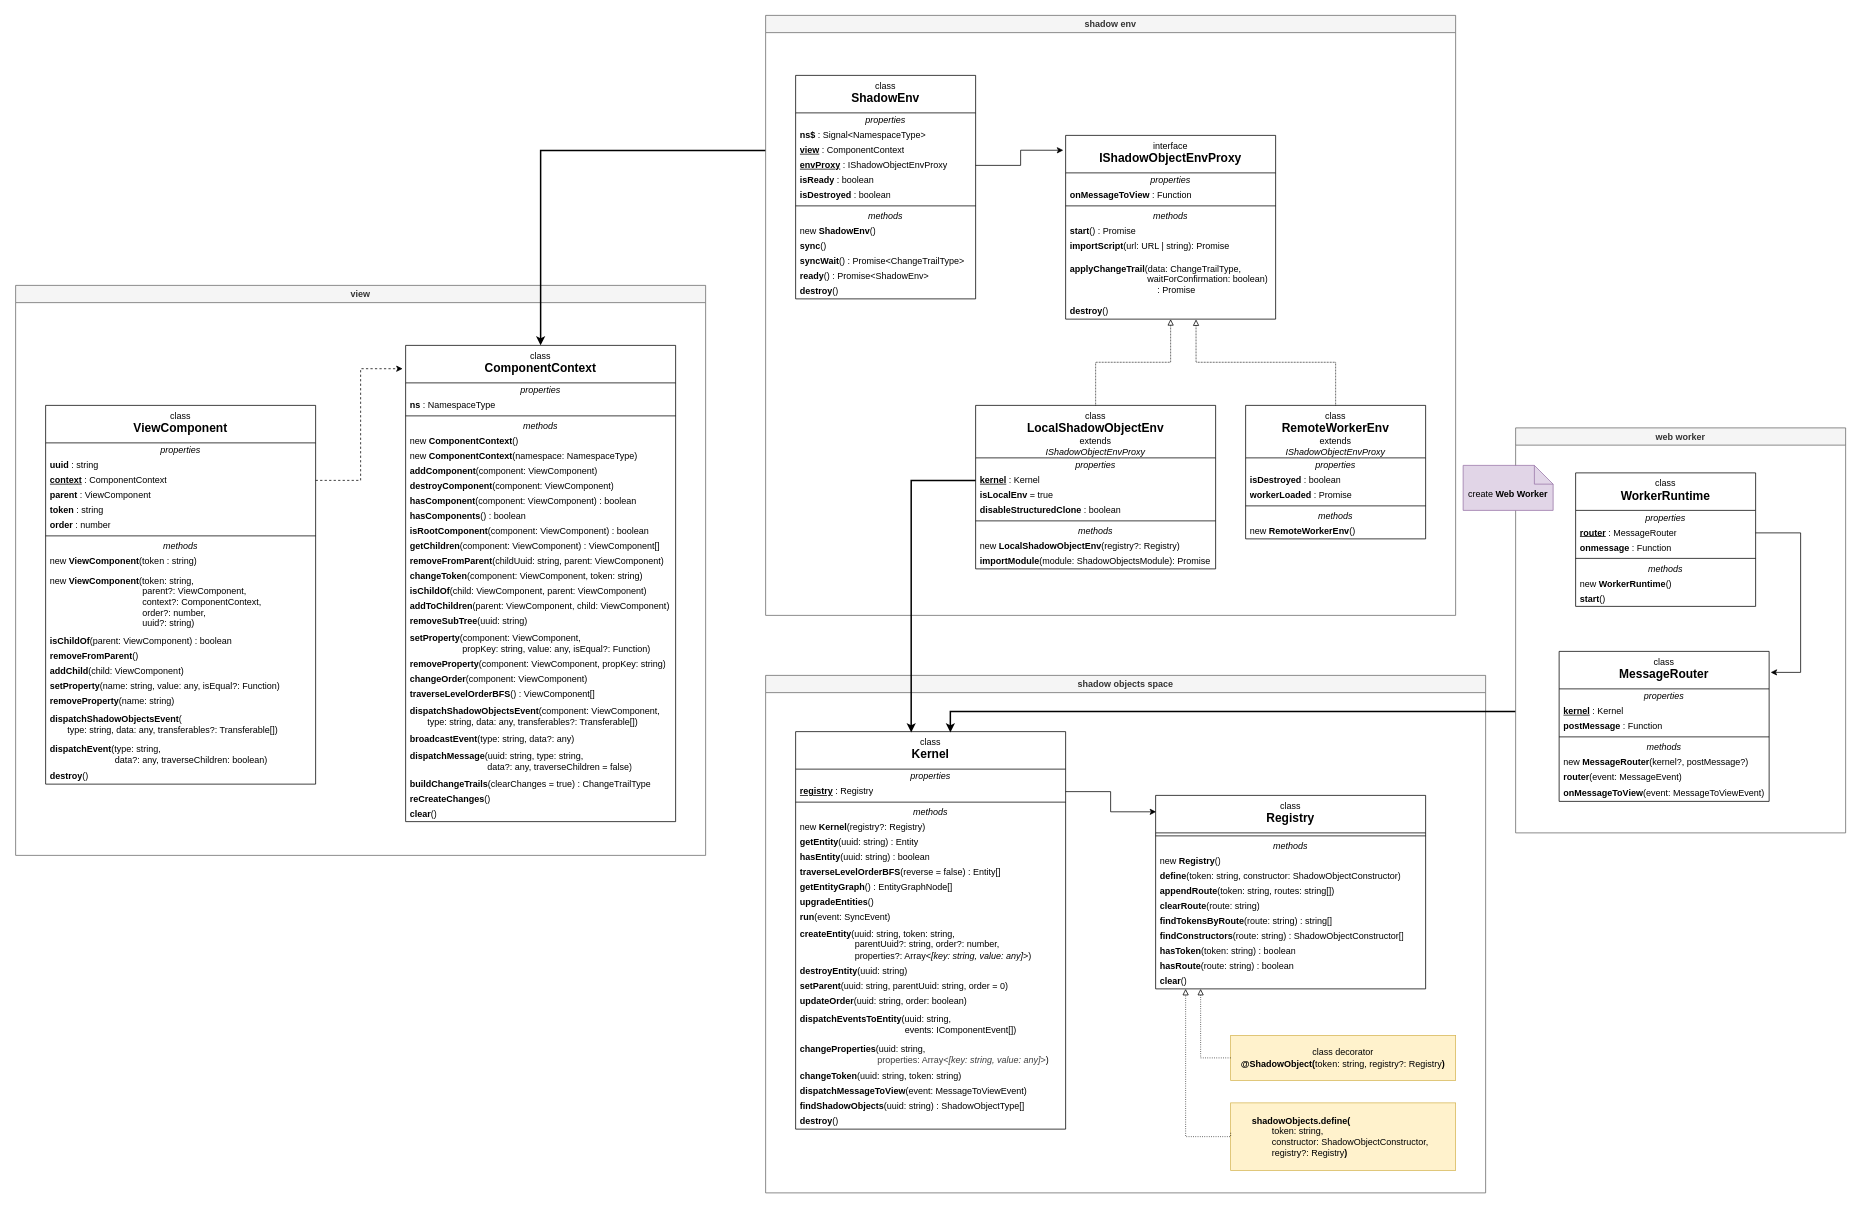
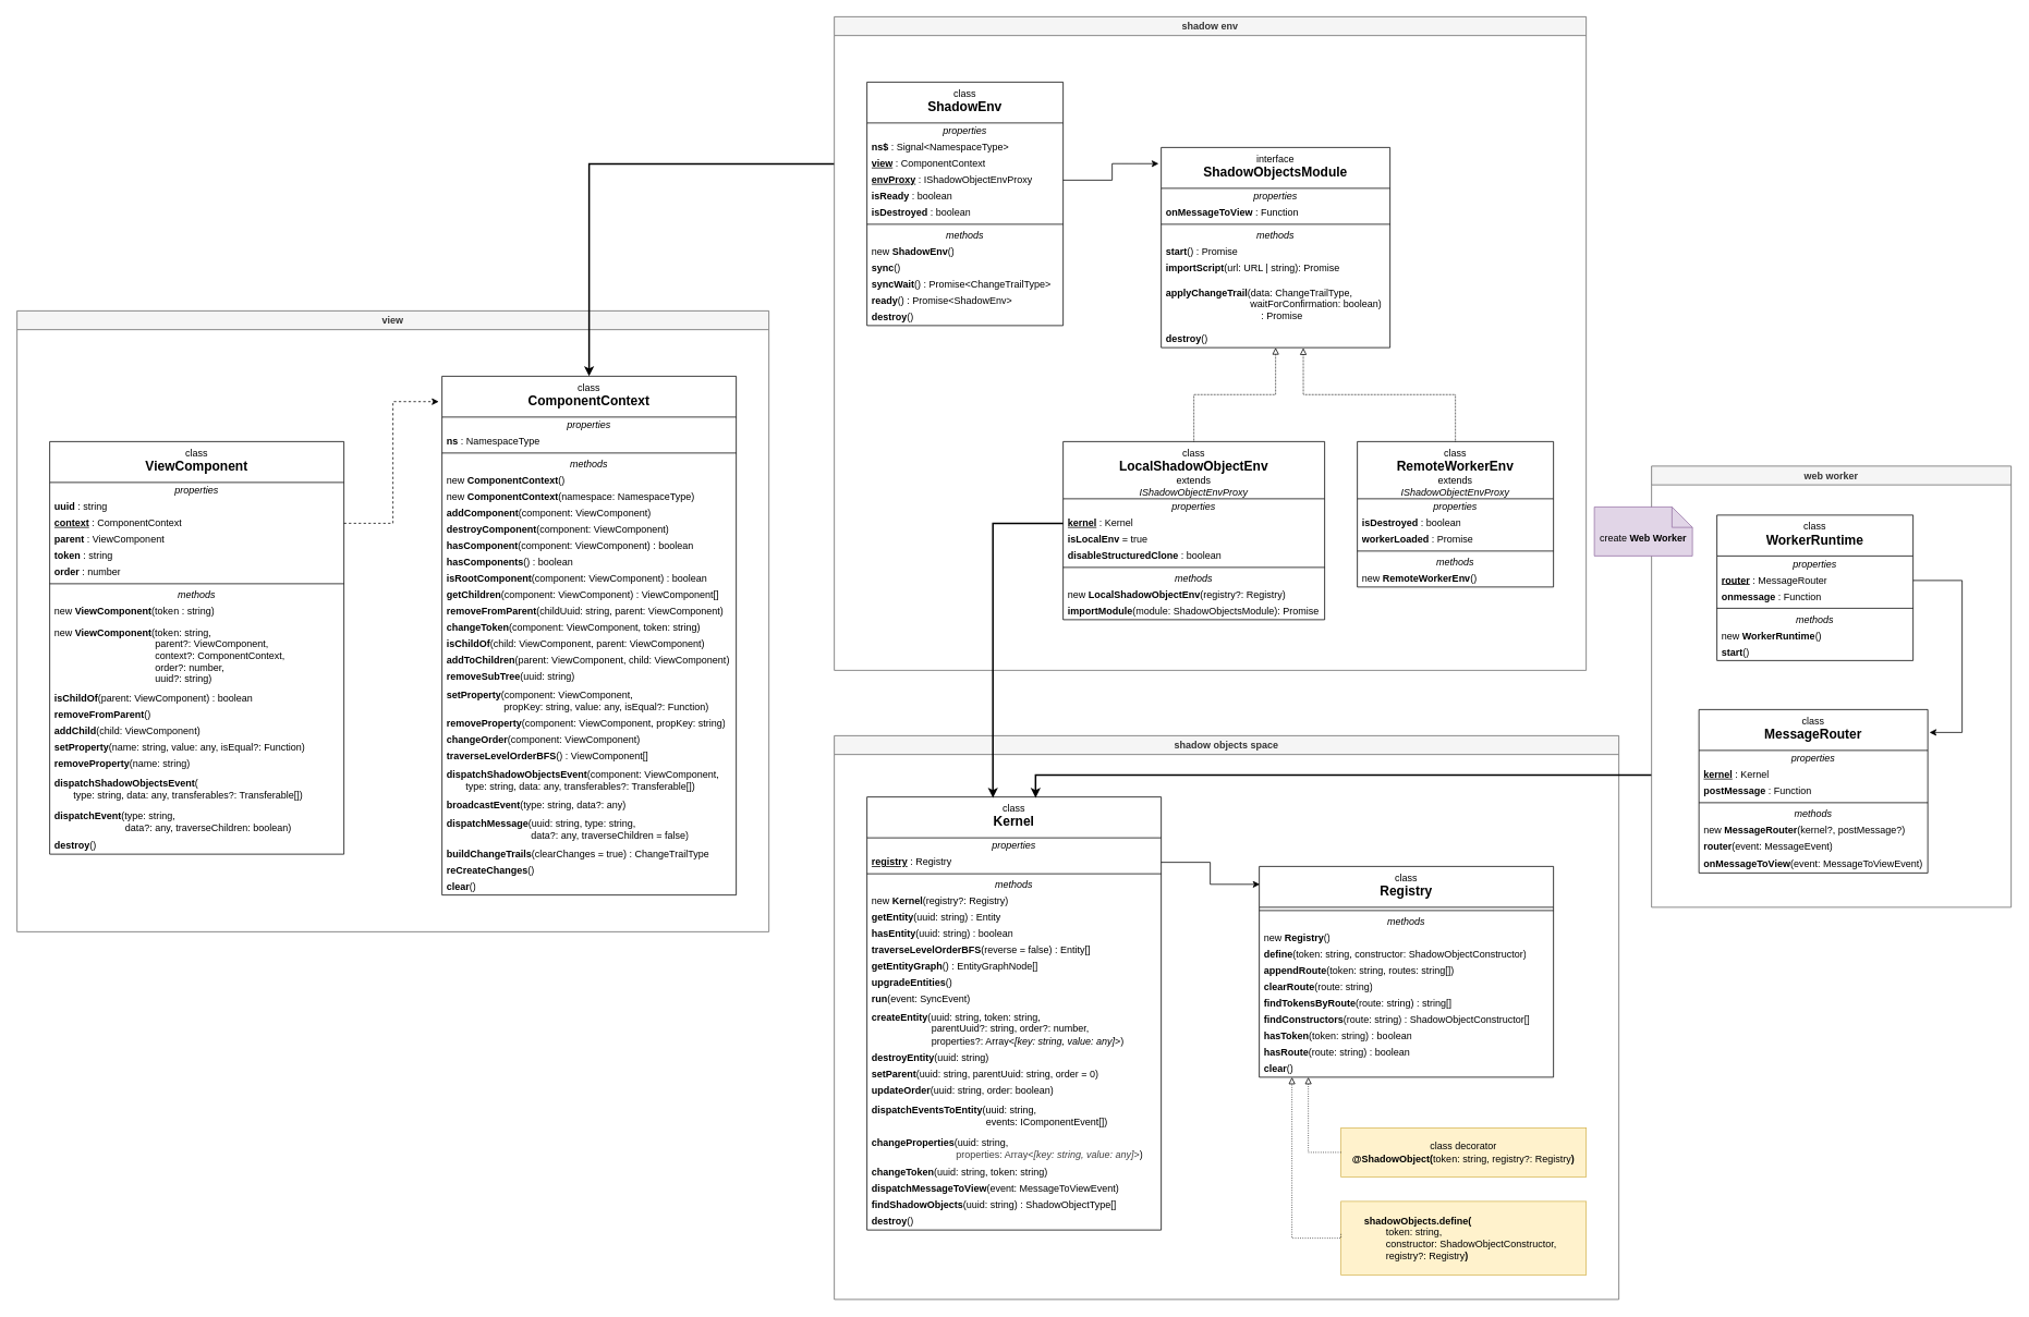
- <mxCell id="93" value="interface&lt;div&gt;&lt;b&gt;&lt;font style=&quot;font-size: 16px;&quot;&gt;IShadowObjectEnvProxy&lt;/font&gt;&lt;/b&gt;&lt;/div&gt;" style="swimlane;fontStyle=0;align=center;verticalAlign=top;childLayout=stackLayout;horizontal=1;startSize=50;horizontalStack=0;resizeParent=1;resizeParentMax=0;resizeLast=0;collapsible=0;marginBottom=0;html=1;whiteSpace=wrap;" vertex="1" parent="92"><mxGeometry x="400" y="160" width="280" height="245" as="geometry" /></mxCell>
+ <mxCell id="93" value="interface&lt;div&gt;&lt;b&gt;&lt;font style=&quot;font-size: 16px;&quot;&gt;ShadowObjectsModule&lt;/font&gt;&lt;/b&gt;&lt;/div&gt;" style="swimlane;fontStyle=0;align=center;verticalAlign=top;childLayout=stackLayout;horizontal=1;startSize=50;horizontalStack=0;resizeParent=1;resizeParentMax=0;resizeLast=0;collapsible=0;marginBottom=0;html=1;whiteSpace=wrap;" vertex="1" parent="92"><mxGeometry x="400" y="160" width="280" height="245" as="geometry" /></mxCell>
